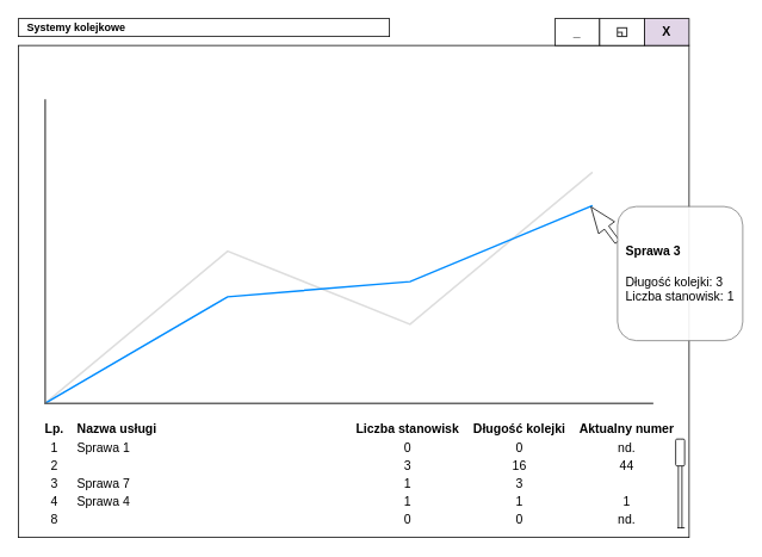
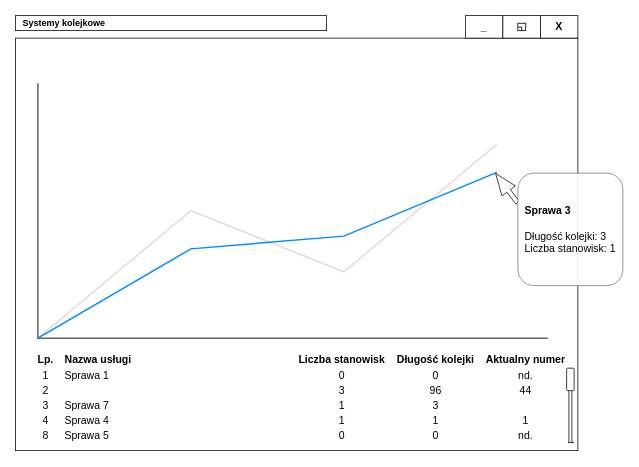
- <mxCell id="6" value="X" style="rounded=0;whiteSpace=wrap;html=1;fontStyle=1;fontSize=14;labelPosition=center;verticalLabelPosition=middle;align=center;verticalAlign=middle;fillColor=#e1d5e7;" vertex="1" parent="1"><mxGeometry x="720" y="20" width="50" height="30" as="geometry" /></mxCell>
+ <mxCell id="6" value="X" style="rounded=0;whiteSpace=wrap;html=1;fontStyle=1;fontSize=14;labelPosition=center;verticalLabelPosition=middle;align=center;verticalAlign=middle;" vertex="1" parent="1"><mxGeometry x="720" y="20" width="50" height="30" as="geometry" /></mxCell>
- <mxCell id="22" value="16" style="text;html=1;align=center;verticalAlign=middle;resizable=0;points=[];;autosize=1;fontSize=14;" vertex="1" parent="1"><mxGeometry x="565" y="510" width="30" height="20" as="geometry" /></mxCell>
+ <mxCell id="22" value="96" style="text;html=1;align=center;verticalAlign=middle;resizable=0;points=[];;autosize=1;fontSize=14;" vertex="1" parent="1"><mxGeometry x="565" y="510" width="30" height="20" as="geometry" /></mxCell>
+ <mxCell id="12" value="Sprawa 5" style="text;html=1;align=center;verticalAlign=middle;resizable=0;points=[];;autosize=1;fontSize=14;" vertex="1" parent="1"><mxGeometry x="80" y="570" width="70" height="20" as="geometry" /></mxCell>
